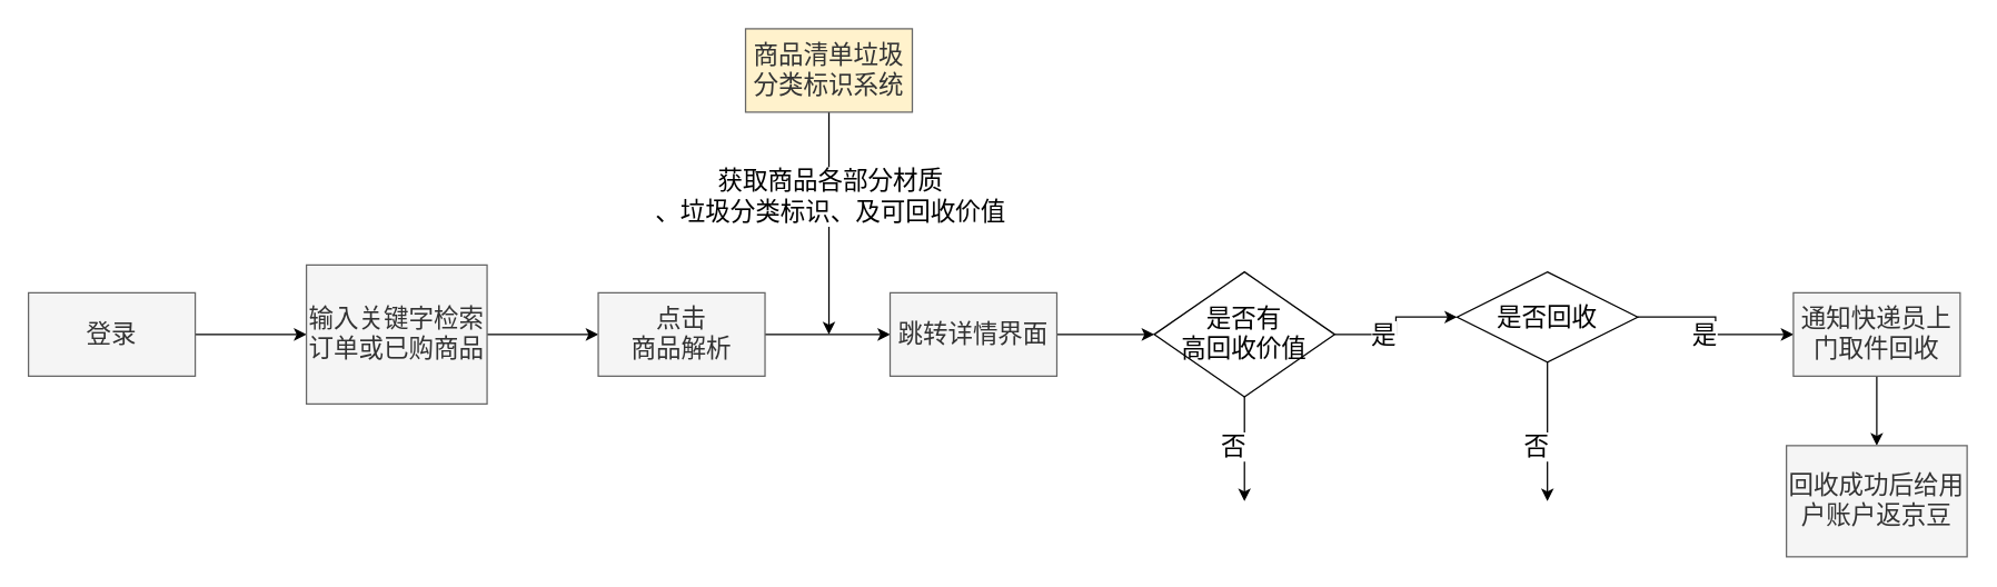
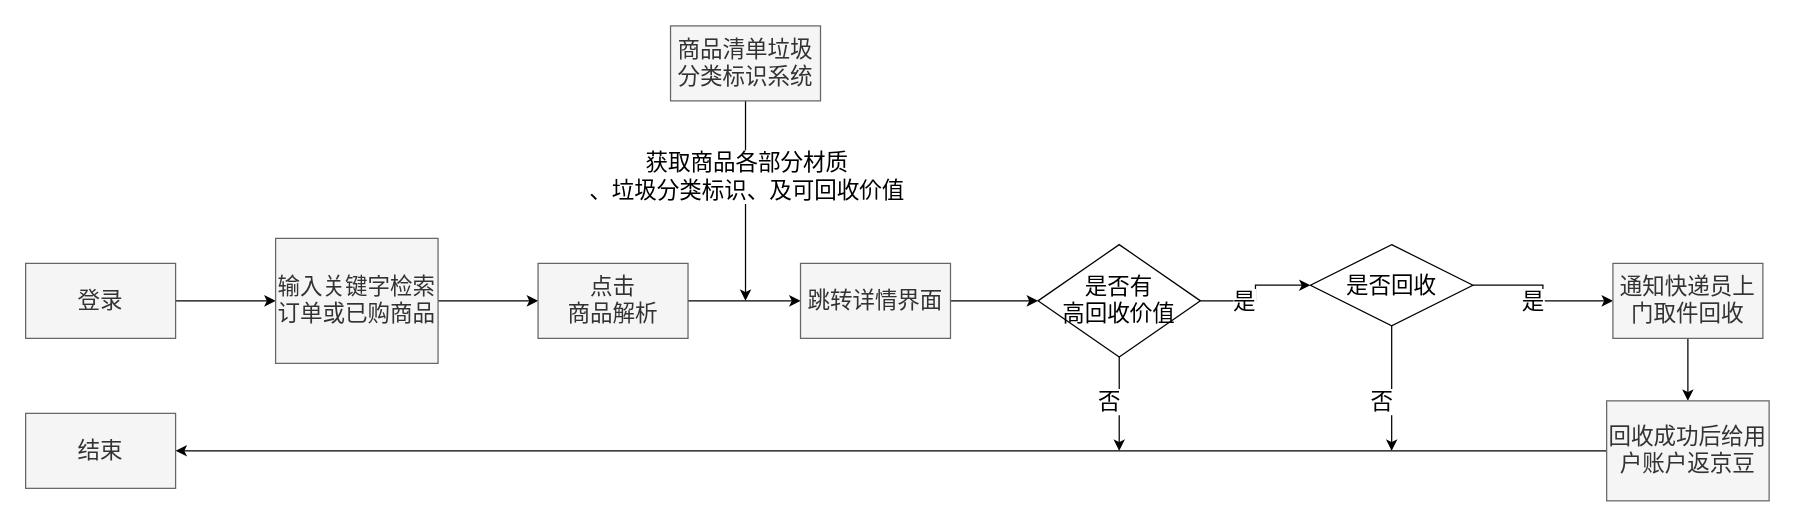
- <mxCell id="13" value="&lt;span style=&quot;font-size: 18px&quot;&gt;商品清单垃圾分类标识系统&lt;/span&gt;" style="rounded=0;whiteSpace=wrap;html=1;fillColor=#fff2cc;fontColor=#333333;strokeColor=#666666;" vertex="1" parent="1"><mxGeometry x="536" y="20" width="120" height="60" as="geometry" /></mxCell>
+ <mxCell id="13" value="&lt;span style=&quot;font-size: 18px&quot;&gt;商品清单垃圾分类标识系统&lt;/span&gt;" style="rounded=0;whiteSpace=wrap;html=1;fillColor=#f5f5f5;fontColor=#333333;strokeColor=#666666;" vertex="1" parent="1"><mxGeometry x="536" y="20" width="120" height="60" as="geometry" /></mxCell>
+ <mxCell id="17" value="&lt;font style=&quot;font-size: 18px&quot;&gt;结束&lt;/font&gt;" style="rounded=0;whiteSpace=wrap;html=1;fillColor=#f5f5f5;fontColor=#333333;strokeColor=#666666;" vertex="1" parent="1"><mxGeometry x="20" y="330" width="120" height="60" as="geometry" /></mxCell>
+ <mxCell id="24" style="edgeStyle=orthogonalEdgeStyle;rounded=0;orthogonalLoop=1;jettySize=auto;html=1;entryX=1;entryY=0.5;entryDx=0;entryDy=0;fontSize=18;exitX=0;exitY=0.5;exitDx=0;exitDy=0;" edge="1" parent="1" source="27" target="17"><mxGeometry relative="1" as="geometry"><Array as="points"><mxPoint x="1285" y="360" /></Array></mxGeometry></mxCell>
